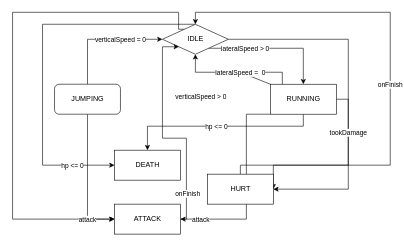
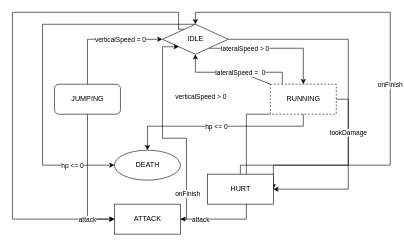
- <mxCell id="13" value="RUNNING" style="html=1;" vertex="1" parent="1"><mxGeometry x="450" y="140" width="110" height="50" as="geometry" /></mxCell>
+ <mxCell id="13" value="RUNNING" style="html=1;dashed=1;" vertex="1" parent="1"><mxGeometry x="450" y="140" width="110" height="50" as="geometry" /></mxCell>
- <mxCell id="19" value="DEATH" style="html=1;" vertex="1" parent="1"><mxGeometry x="190" y="250" width="110" height="50" as="geometry" /></mxCell>
+ <mxCell id="19" value="DEATH" style="ellipse;html=1;" vertex="1" parent="1"><mxGeometry x="190" y="250" width="110" height="50" as="geometry" /></mxCell>
